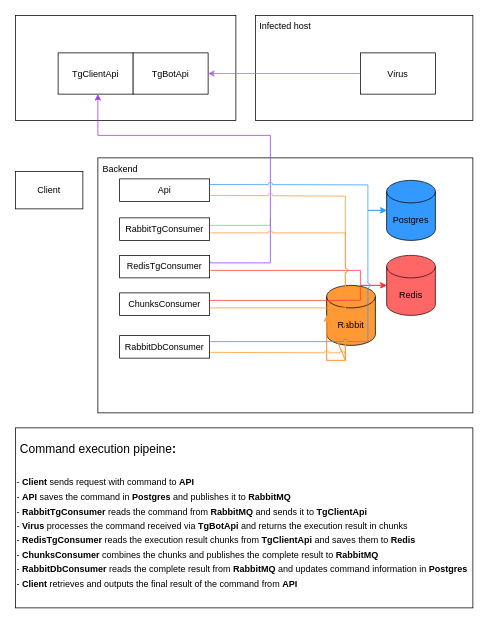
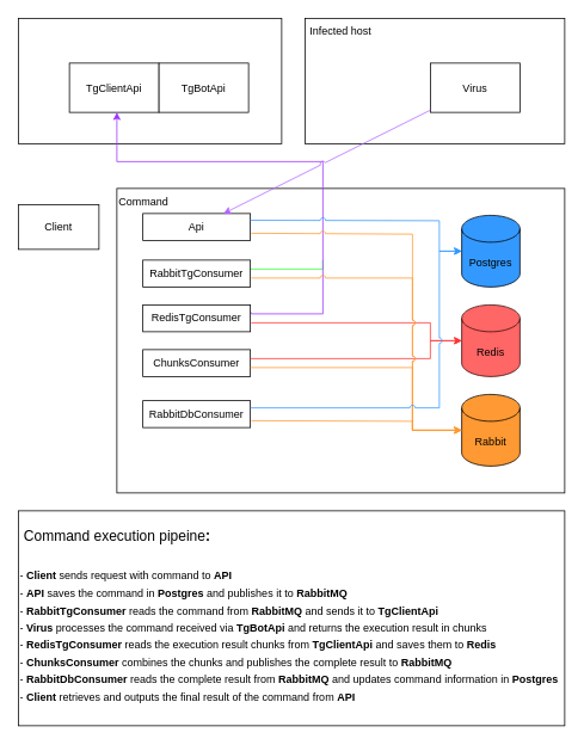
- <mxCell id="21" value="" style="endArrow=classic;html=1;rounded=0;entryX=1;entryY=0.5;entryDx=0;entryDy=0;jumpStyle=arc;strokeColor=#B266FF;" parent="1" target="32" edge="1" source="18"><mxGeometry width="50" height="50" relative="1" as="geometry"><mxPoint x="515" y="66" as="sourcePoint" /><mxPoint x="255" y="66.25" as="targetPoint" /></mxGeometry></mxCell>
+ <mxCell id="21" value="" style="endArrow=classic;html=1;rounded=0;jumpStyle=arc;strokeColor=#B266FF;" parent="1" target="8" edge="1" source="18"><mxGeometry width="50" height="50" relative="1" as="geometry"><mxPoint x="515" y="66" as="sourcePoint" /><mxPoint x="255" y="66.25" as="targetPoint" /></mxGeometry></mxCell>
- <mxCell id="5" value="Backend" style="text;html=1;align=center;verticalAlign=middle;whiteSpace=wrap;rounded=0;" parent="1" vertex="1"><mxGeometry x="130" y="210" width="60" height="30" as="geometry" /></mxCell>
+ <mxCell id="5" value="Command" style="text;html=1;align=center;verticalAlign=middle;whiteSpace=wrap;rounded=0;" parent="1" vertex="1"><mxGeometry x="130" y="210" width="60" height="30" as="geometry" /></mxCell>
- <mxCell id="16" value="Rabbit" style="shape=cylinder3;whiteSpace=wrap;html=1;boundedLbl=1;backgroundOutline=1;size=15;fillColor=#FF9933;" parent="1" vertex="1"><mxGeometry x="435" y="380" width="65" height="80" as="geometry" /></mxCell>
+ <mxCell id="16" value="Rabbit" style="shape=cylinder3;whiteSpace=wrap;html=1;boundedLbl=1;backgroundOutline=1;size=15;fillColor=#FF9933;" parent="1" vertex="1"><mxGeometry x="515" y="440" width="65" height="80" as="geometry" /></mxCell>
